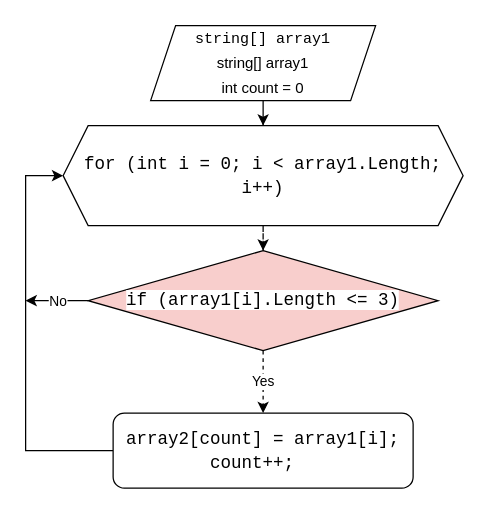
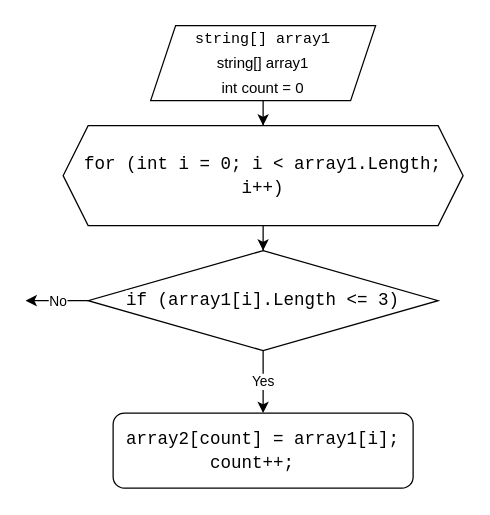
- <mxCell id="4" value="" style="edgeStyle=orthogonalEdgeStyle;rounded=0;orthogonalLoop=1;jettySize=auto;html=1;fontColor=#000000;dashed=1;" edge="1" parent="1" source="5" target="8"><mxGeometry relative="1" as="geometry" /></mxCell>
+ <mxCell id="4" value="" style="edgeStyle=orthogonalEdgeStyle;rounded=0;orthogonalLoop=1;jettySize=auto;html=1;fontColor=#000000;" edge="1" parent="1" source="5" target="8"><mxGeometry relative="1" as="geometry" /></mxCell>
- <mxCell id="8" value="&lt;div style=&quot;font-family: Consolas, &amp;quot;Courier New&amp;quot;, monospace; font-size: 14px; line-height: 19px;&quot;&gt;&lt;span style=&quot;background-color: rgb(255, 255, 255);&quot;&gt;if (array1[i].Length &amp;lt;= 3)&lt;/span&gt;&lt;/div&gt;" style="rhombus;whiteSpace=wrap;html=1;fillColor=#f8cecc;" vertex="1" parent="1"><mxGeometry x="70" y="200" width="280" height="80" as="geometry" /></mxCell>
+ <mxCell id="8" value="&lt;div style=&quot;font-family: Consolas, &amp;quot;Courier New&amp;quot;, monospace; font-size: 14px; line-height: 19px;&quot;&gt;&lt;span style=&quot;background-color: rgb(255, 255, 255);&quot;&gt;if (array1[i].Length &amp;lt;= 3)&lt;/span&gt;&lt;/div&gt;" style="rhombus;whiteSpace=wrap;html=1;" vertex="1" parent="1"><mxGeometry x="70" y="200" width="280" height="80" as="geometry" /></mxCell>
- <mxCell id="9" style="edgeStyle=orthogonalEdgeStyle;rounded=0;orthogonalLoop=1;jettySize=auto;html=1;entryX=0;entryY=0.5;entryDx=0;entryDy=0;fontColor=#000000;" edge="1" parent="1" source="10" target="5"><mxGeometry relative="1" as="geometry"><Array as="points"><mxPoint x="20" y="360" /><mxPoint x="20" y="140" /></Array></mxGeometry></mxCell>
- <mxCell id="6" value="Yes" style="edgeStyle=orthogonalEdgeStyle;rounded=0;orthogonalLoop=1;jettySize=auto;html=1;fontColor=#000000;dashed=1;" edge="1" parent="1" source="8" target="10"><mxGeometry relative="1" as="geometry" /></mxCell>
+ <mxCell id="6" value="Yes" style="edgeStyle=orthogonalEdgeStyle;rounded=0;orthogonalLoop=1;jettySize=auto;html=1;fontColor=#000000;" edge="1" parent="1" source="8" target="10"><mxGeometry relative="1" as="geometry" /></mxCell>
